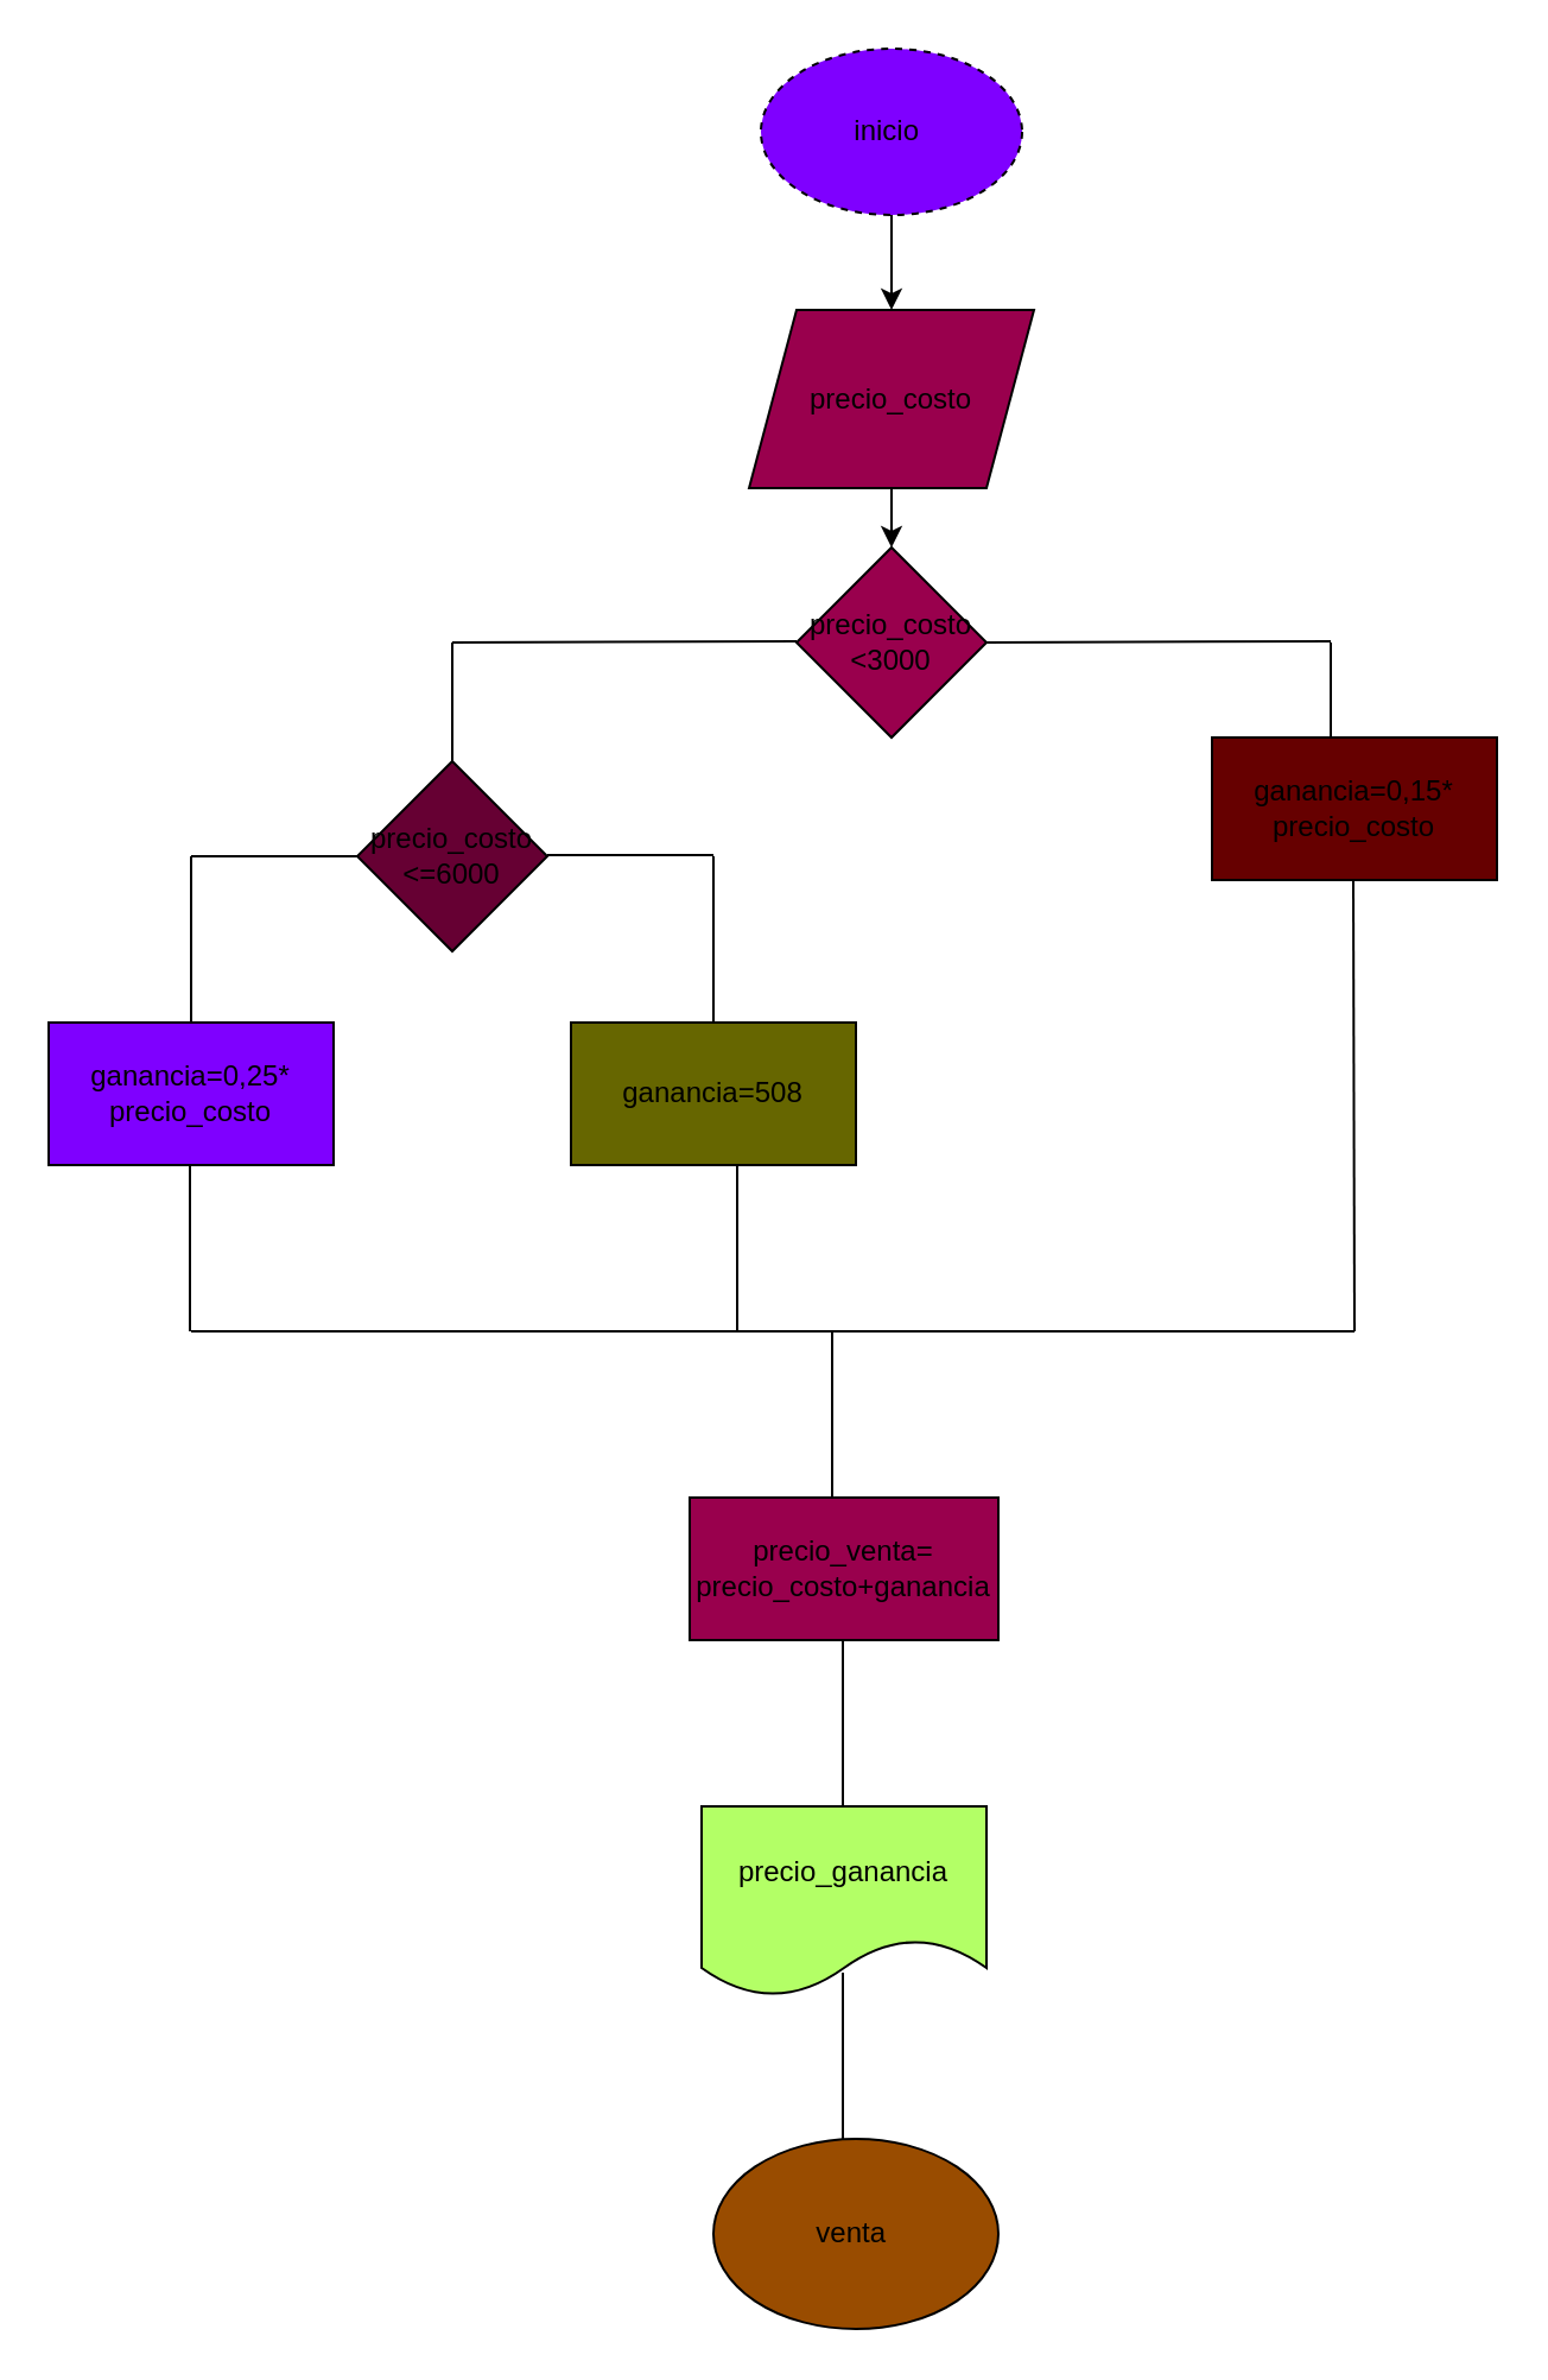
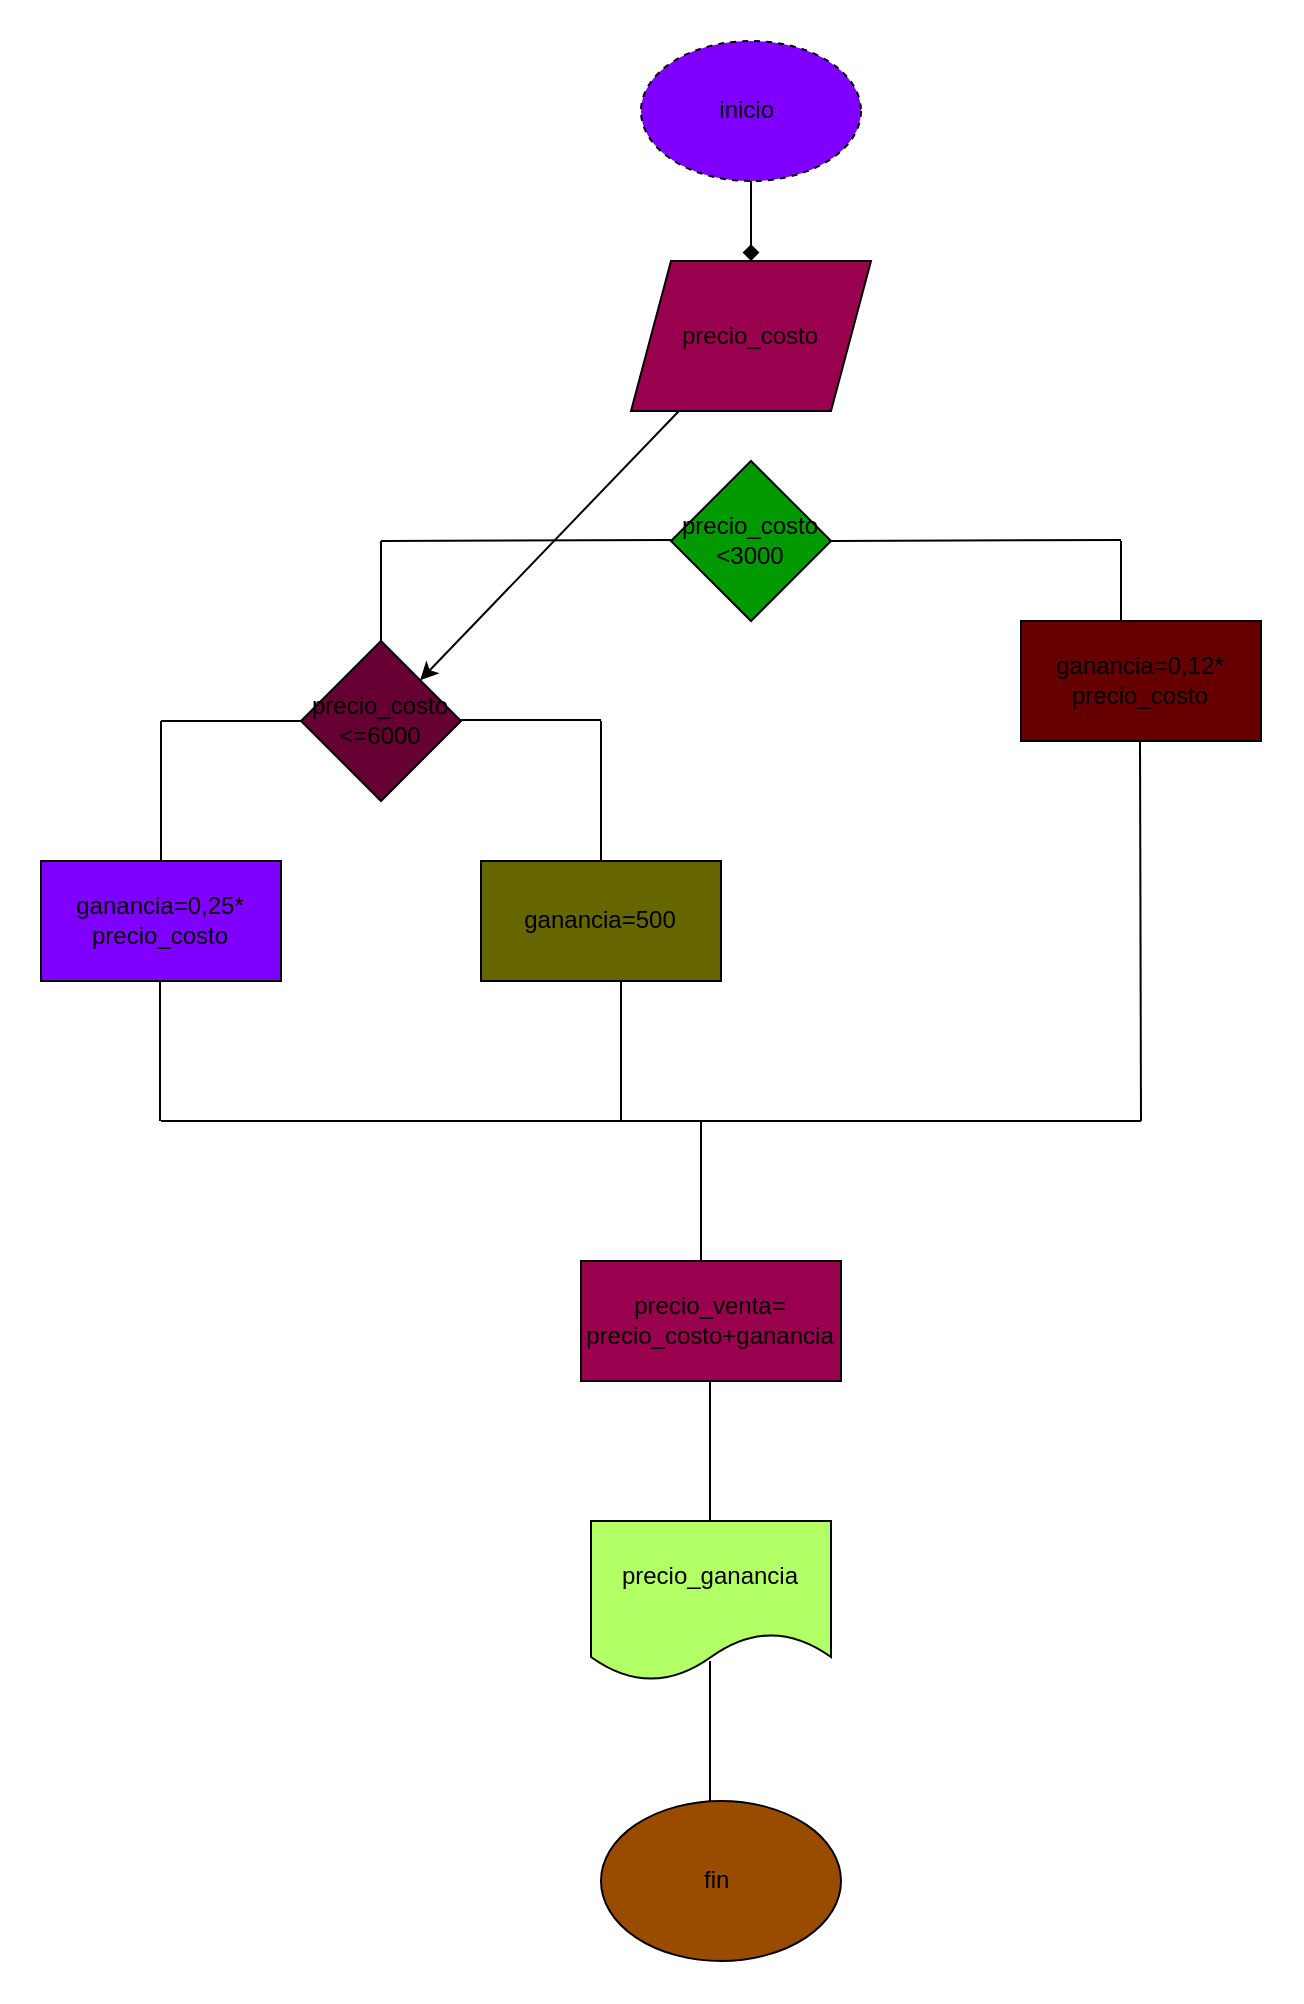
- <mxCell id="2" value="" style="edgeStyle=none;html=1;" parent="1" source="3" target="5" edge="1"><mxGeometry relative="1" as="geometry" /></mxCell>
+ <mxCell id="2" value="" style="edgeStyle=none;html=1;endArrow=diamond;" parent="1" source="3" target="5" edge="1"><mxGeometry relative="1" as="geometry" /></mxCell>
- <mxCell id="4" value="" style="edgeStyle=none;html=1;" parent="1" source="5" target="6" edge="1"><mxGeometry relative="1" as="geometry" /></mxCell>
+ <mxCell id="4" value="" style="edgeStyle=none;html=1;" parent="1" source="5" target="9" edge="1"><mxGeometry relative="1" as="geometry" /></mxCell>
- <mxCell id="6" value="precio_costo&lt;br&gt;&amp;lt;3000" style="rhombus;whiteSpace=wrap;html=1;fillColor=#99004d;" parent="1" vertex="1"><mxGeometry x="335" y="230" width="80" height="80" as="geometry" /></mxCell>
+ <mxCell id="6" value="precio_costo&lt;br&gt;&amp;lt;3000" style="rhombus;whiteSpace=wrap;html=1;fillColor=#009900;" parent="1" vertex="1"><mxGeometry x="335" y="230" width="80" height="80" as="geometry" /></mxCell>
- <mxCell id="12" value="ganancia=0,15*&lt;br&gt;precio_costo" style="rounded=0;whiteSpace=wrap;html=1;fillColor=#660000;" parent="1" vertex="1"><mxGeometry x="510" y="310" width="120" height="60" as="geometry" /></mxCell>
+ <mxCell id="12" value="ganancia=0,12*&lt;br&gt;precio_costo" style="rounded=0;whiteSpace=wrap;html=1;fillColor=#660000;" parent="1" vertex="1"><mxGeometry x="510" y="310" width="120" height="60" as="geometry" /></mxCell>
- <mxCell id="18" value="ganancia=508" style="rounded=0;whiteSpace=wrap;html=1;fillColor=#666600;" vertex="1" parent="1"><mxGeometry x="240" y="430" width="120" height="60" as="geometry" /></mxCell>
+ <mxCell id="18" value="ganancia=500" style="rounded=0;whiteSpace=wrap;html=1;fillColor=#666600;" vertex="1" parent="1"><mxGeometry x="240" y="430" width="120" height="60" as="geometry" /></mxCell>
- <mxCell id="28" value="venta&amp;nbsp;" style="ellipse;whiteSpace=wrap;html=1;fillColor=#994C00;" vertex="1" parent="1"><mxGeometry x="300" y="900" width="120" height="80" as="geometry" /></mxCell>
+ <mxCell id="28" value="fin&amp;nbsp;" style="ellipse;whiteSpace=wrap;html=1;fillColor=#994C00;" vertex="1" parent="1"><mxGeometry x="300" y="900" width="120" height="80" as="geometry" /></mxCell>
